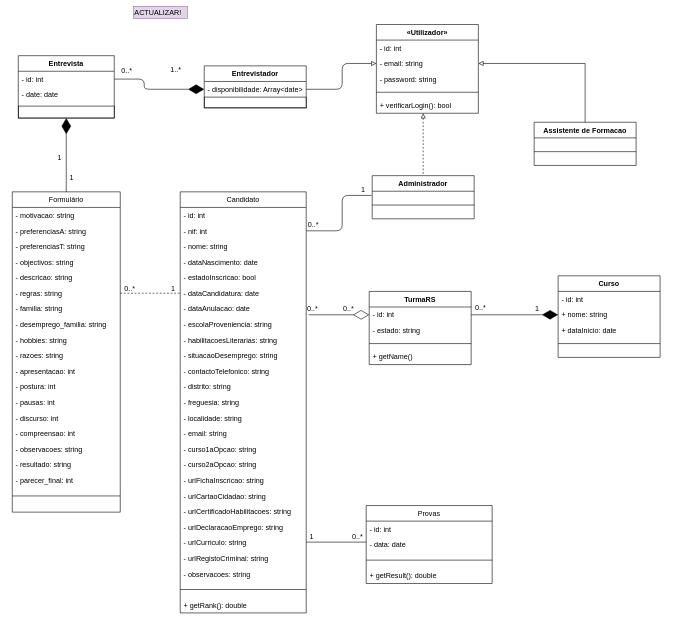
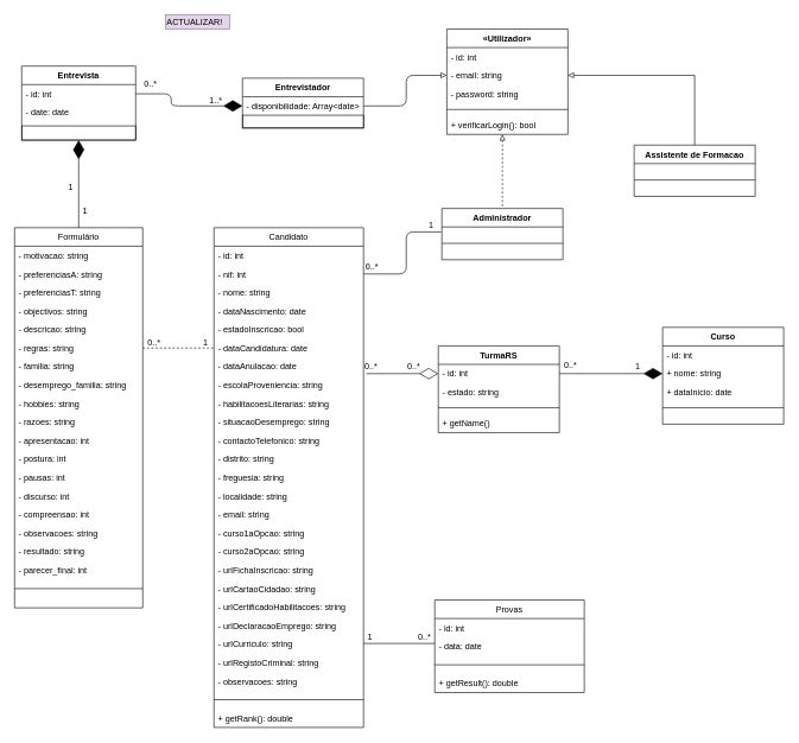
- <mxCell id="113" value="ACTUALIZAR!" style="text;html=1;resizable=0;points=[];autosize=1;align=left;verticalAlign=top;spacingTop=-4;fillColor=#e1d5e7;strokeColor=#9673a6;" vertex="1" parent="1"><mxGeometry x="222" y="10" width="90" height="20" as="geometry" /></mxCell>
+ <mxCell id="113" value="ACTUALIZAR!" style="text;html=1;resizable=0;points=[];autosize=1;align=left;verticalAlign=top;spacingTop=-4;fillColor=#e1d5e7;strokeColor=#9673a6;" vertex="1" parent="1"><mxGeometry x="232" y="20" width="90" height="20" as="geometry" /></mxCell>
- <mxCell id="11" value="1..*" style="text;html=1;resizable=0;points=[];autosize=1;align=left;verticalAlign=top;spacingTop=-4;" parent="1" vertex="1"><mxGeometry x="282" y="106" width="30" height="20" as="geometry" /></mxCell>
+ <mxCell id="11" value="1..*" style="text;html=1;resizable=0;points=[];autosize=1;align=left;verticalAlign=top;spacingTop=-4;" parent="1" vertex="1"><mxGeometry x="292" y="131" width="30" height="20" as="geometry" /></mxCell>
